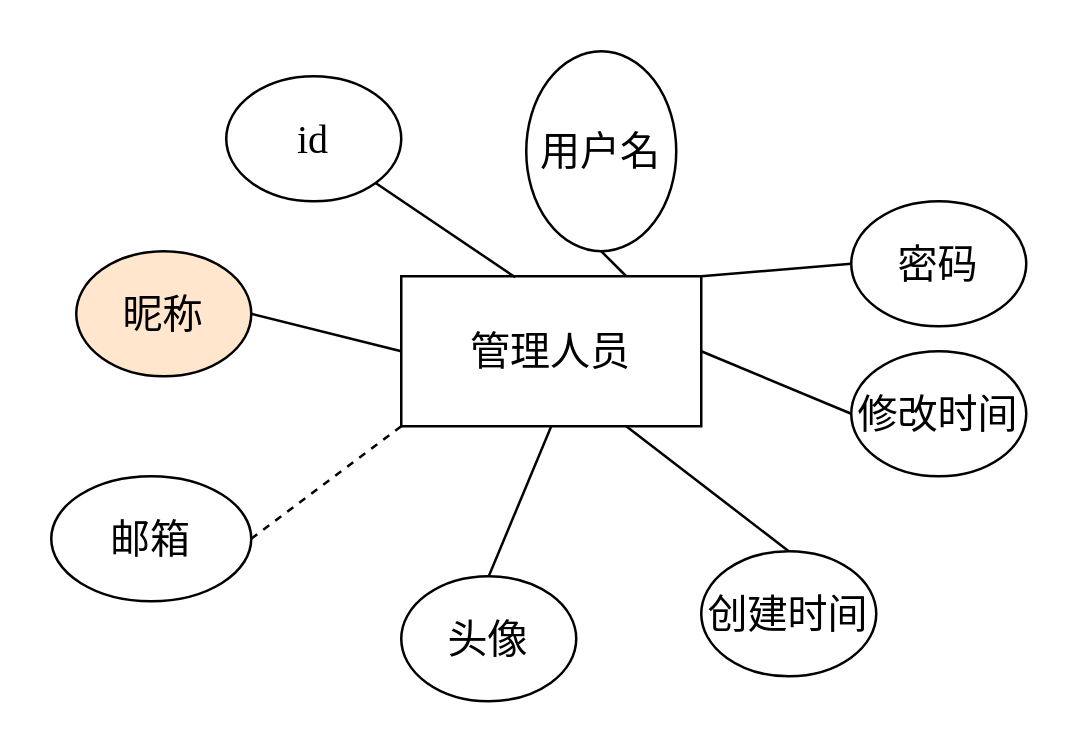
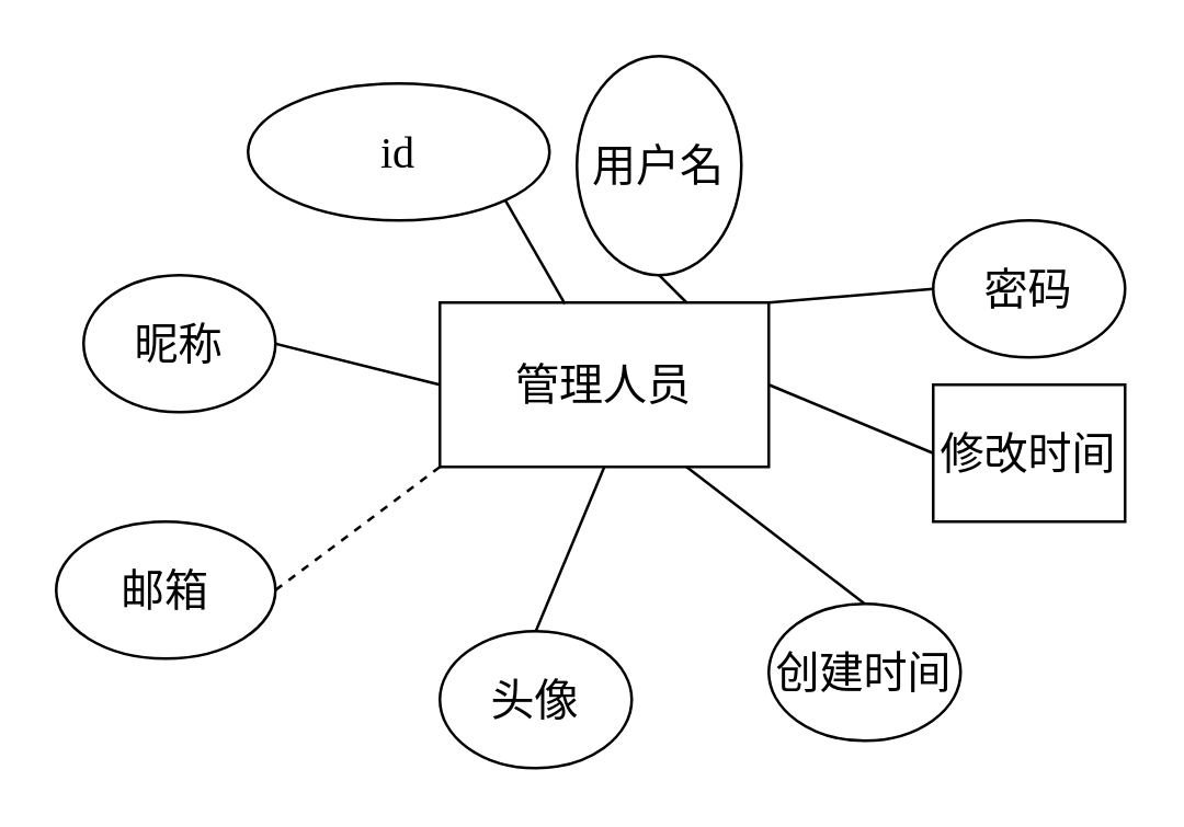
- <mxCell id="3" value="id" style="ellipse;whiteSpace=wrap;html=1;fontFamily=Times New Roman;fontSize=16;" parent="1" vertex="1"><mxGeometry x="90" y="30" width="70" height="50" as="geometry" /></mxCell>
+ <mxCell id="3" value="id" style="ellipse;whiteSpace=wrap;html=1;fontFamily=Times New Roman;fontSize=16;" parent="1" vertex="1"><mxGeometry x="90" y="30" width="110" height="50" as="geometry" /></mxCell>
- <mxCell id="6" value="昵称" style="ellipse;whiteSpace=wrap;html=1;fontFamily=Times New Roman;fontSize=16;fillColor=#ffe6cc;" parent="1" vertex="1"><mxGeometry x="30" y="100" width="70" height="50" as="geometry" /></mxCell>
+ <mxCell id="6" value="昵称" style="ellipse;whiteSpace=wrap;html=1;fontFamily=Times New Roman;fontSize=16;" parent="1" vertex="1"><mxGeometry x="30" y="100" width="70" height="50" as="geometry" /></mxCell>
- <mxCell id="10" value="修改时间" style="ellipse;whiteSpace=wrap;html=1;fontFamily=Times New Roman;fontSize=16;" parent="1" vertex="1"><mxGeometry x="340" y="140" width="70" height="50" as="geometry" /></mxCell>
+ <mxCell id="10" value="修改时间" style="whiteSpace=wrap;html=1;fontFamily=Times New Roman;fontSize=16;rounded=0;" parent="1" vertex="1"><mxGeometry x="340" y="140" width="70" height="50" as="geometry" /></mxCell>
